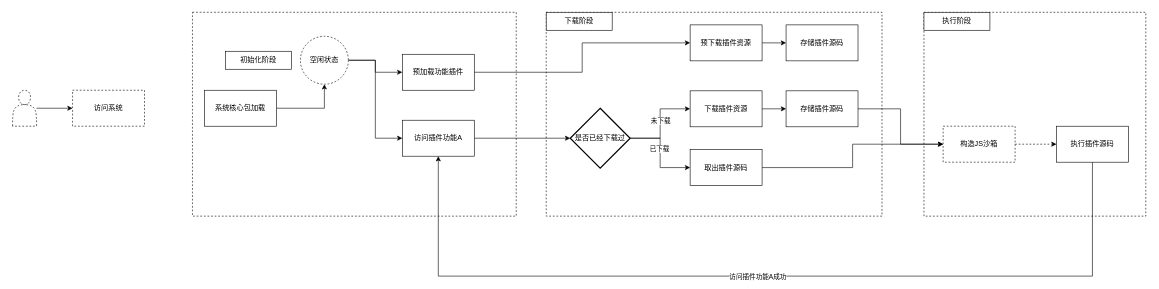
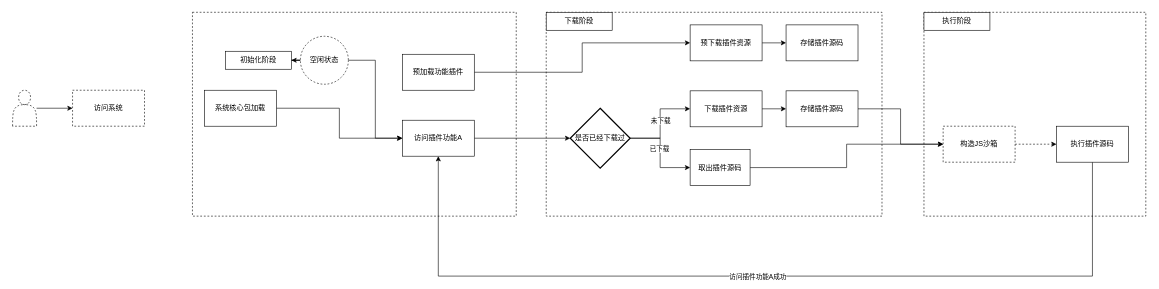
- <mxCell id="32" style="edgeStyle=orthogonalEdgeStyle;rounded=0;orthogonalLoop=1;jettySize=auto;html=1;entryX=0;entryY=0.5;entryDx=0;entryDy=0;" edge="1" parent="1" source="34" target="29"><mxGeometry relative="1" as="geometry" /></mxCell>
+ <mxCell id="32" style="edgeStyle=orthogonalEdgeStyle;rounded=0;orthogonalLoop=1;jettySize=auto;html=1;" edge="1" parent="1" source="34" target="36"><mxGeometry relative="1" as="geometry" /></mxCell>
- <mxCell id="26" style="edgeStyle=orthogonalEdgeStyle;rounded=0;orthogonalLoop=1;jettySize=auto;html=1;" edge="1" parent="1" source="27" target="34"><mxGeometry relative="1" as="geometry" /></mxCell>
+ <mxCell id="26" style="edgeStyle=orthogonalEdgeStyle;rounded=0;orthogonalLoop=1;jettySize=auto;html=1;" edge="1" parent="1" source="27" target="31"><mxGeometry relative="1" as="geometry" /></mxCell>
- <mxCell id="13" value="取出插件源码" style="rounded=0;whiteSpace=wrap;html=1;" vertex="1" parent="1"><mxGeometry x="1150" y="249" width="120" height="60" as="geometry" /></mxCell>
+ <mxCell id="13" value="取出插件源码" style="rounded=0;whiteSpace=wrap;html=1;" vertex="1" parent="1"><mxGeometry x="1150" y="249" width="100" height="60" as="geometry" /></mxCell>
